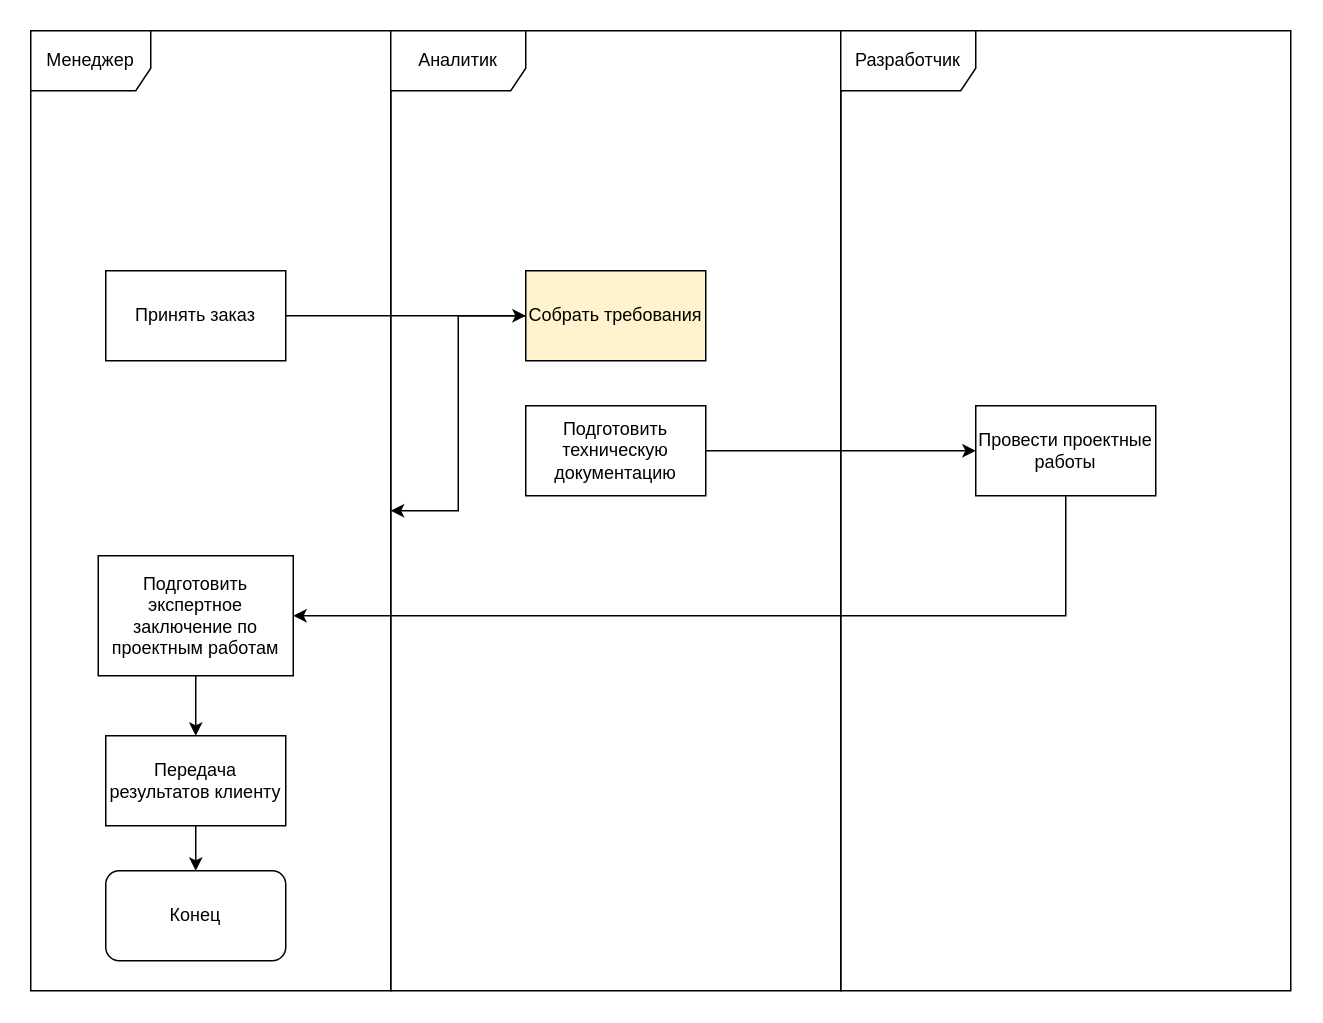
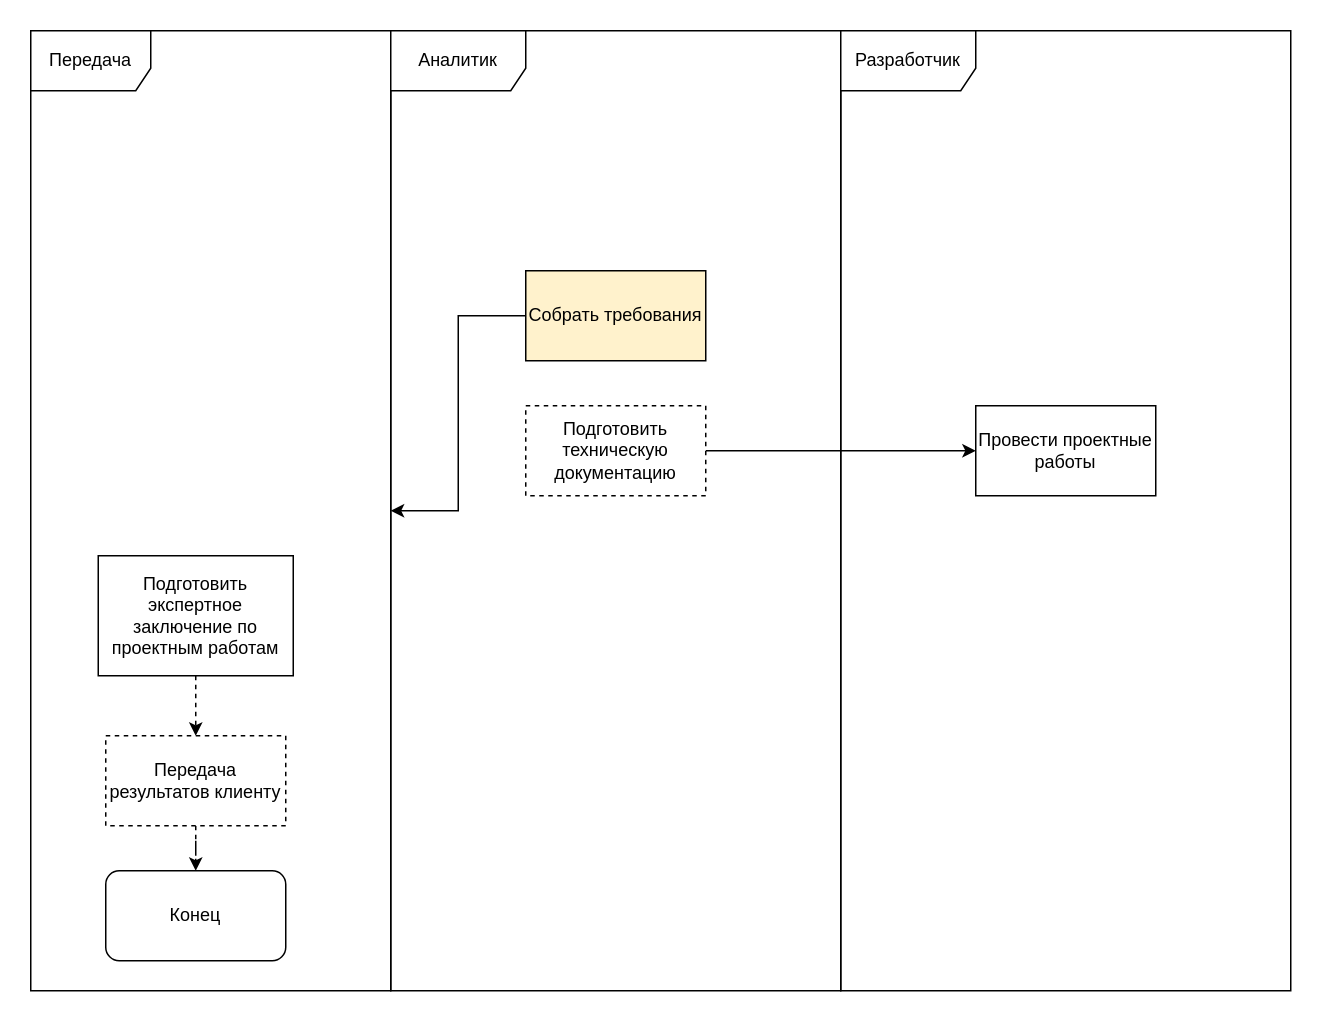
- <mxCell id="2" value="Менеджер" style="shape=umlFrame;whiteSpace=wrap;html=1;pointerEvents=0;width=80;height=40;" vertex="1" parent="1"><mxGeometry x="20" y="20" width="240" height="640" as="geometry" /></mxCell>
+ <mxCell id="2" value="Передача" style="shape=umlFrame;whiteSpace=wrap;html=1;pointerEvents=0;width=80;height=40;" vertex="1" parent="1"><mxGeometry x="20" y="20" width="240" height="640" as="geometry" /></mxCell>
- <mxCell id="5" value="Принять заказ" style="rounded=0;whiteSpace=wrap;html=1;" vertex="1" parent="1"><mxGeometry x="70" y="180" width="120" height="60" as="geometry" /></mxCell>
- <mxCell id="4" style="edgeStyle=orthogonalEdgeStyle;rounded=0;orthogonalLoop=1;jettySize=auto;html=1;entryX=0;entryY=0.5;entryDx=0;entryDy=0;" edge="1" parent="1" source="5" target="7"><mxGeometry relative="1" as="geometry" /></mxCell>
- <mxCell id="10" value="Подготовить техническую документацию" style="rounded=0;whiteSpace=wrap;html=1;" vertex="1" parent="1"><mxGeometry x="350" y="270" width="120" height="60" as="geometry" /></mxCell>
+ <mxCell id="10" value="Подготовить техническую документацию" style="rounded=0;whiteSpace=wrap;html=1;dashed=1;" vertex="1" parent="1"><mxGeometry x="350" y="270" width="120" height="60" as="geometry" /></mxCell>
- <mxCell id="11" style="edgeStyle=orthogonalEdgeStyle;rounded=0;orthogonalLoop=1;jettySize=auto;html=1;entryX=1;entryY=0.5;entryDx=0;entryDy=0;" edge="1" parent="1" source="12" target="14"><mxGeometry relative="1" as="geometry"><Array as="points"><mxPoint x="710" y="410" /></Array></mxGeometry></mxCell>
- <mxCell id="13" style="edgeStyle=orthogonalEdgeStyle;rounded=0;orthogonalLoop=1;jettySize=auto;html=1;" edge="1" parent="1" source="14" target="16"><mxGeometry relative="1" as="geometry" /></mxCell>
+ <mxCell id="13" style="edgeStyle=orthogonalEdgeStyle;rounded=0;orthogonalLoop=1;jettySize=auto;html=1;dashed=1;" edge="1" parent="1" source="14" target="16"><mxGeometry relative="1" as="geometry" /></mxCell>
- <mxCell id="16" value="Передача результатов клиенту" style="rounded=0;whiteSpace=wrap;html=1;" vertex="1" parent="1"><mxGeometry x="70" y="490" width="120" height="60" as="geometry" /></mxCell>
+ <mxCell id="16" value="Передача результатов клиенту" style="rounded=0;whiteSpace=wrap;html=1;dashed=1;" vertex="1" parent="1"><mxGeometry x="70" y="490" width="120" height="60" as="geometry" /></mxCell>
- <mxCell id="15" style="edgeStyle=orthogonalEdgeStyle;rounded=0;orthogonalLoop=1;jettySize=auto;html=1;" edge="1" parent="1" source="16" target="17"><mxGeometry relative="1" as="geometry" /></mxCell>
+ <mxCell id="15" style="edgeStyle=orthogonalEdgeStyle;rounded=0;orthogonalLoop=1;jettySize=auto;html=1;dashed=1;" edge="1" parent="1" source="16" target="17"><mxGeometry relative="1" as="geometry" /></mxCell>
